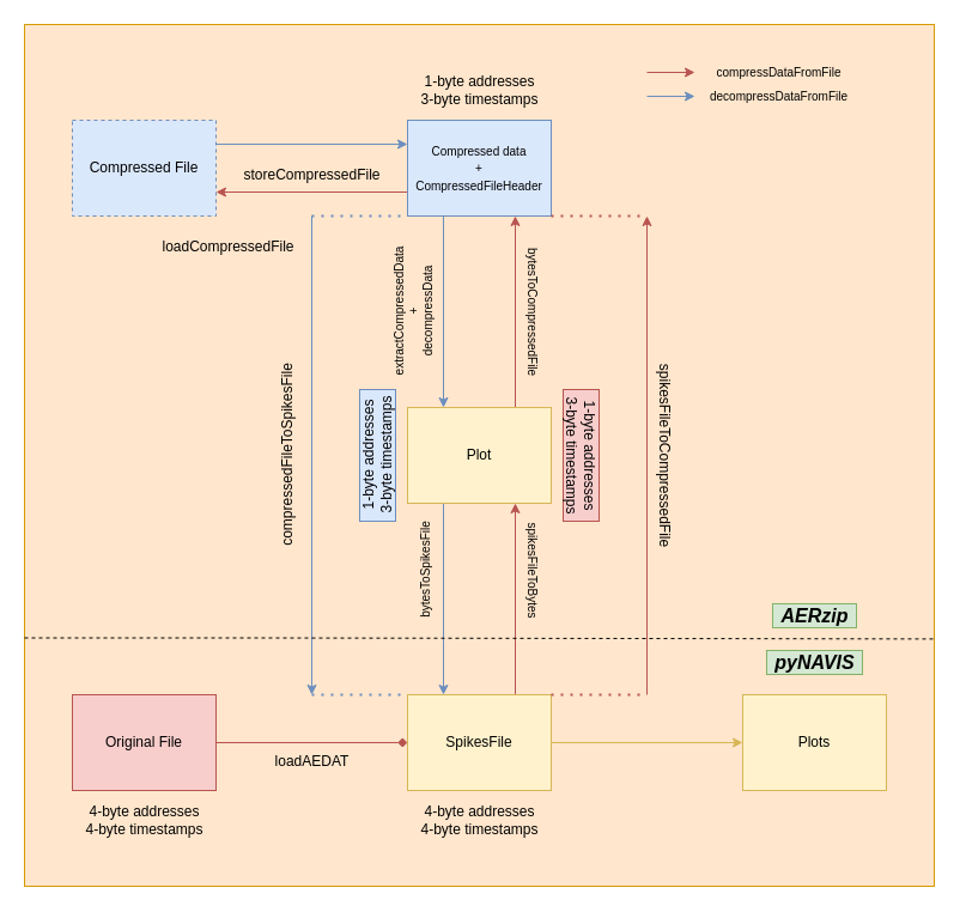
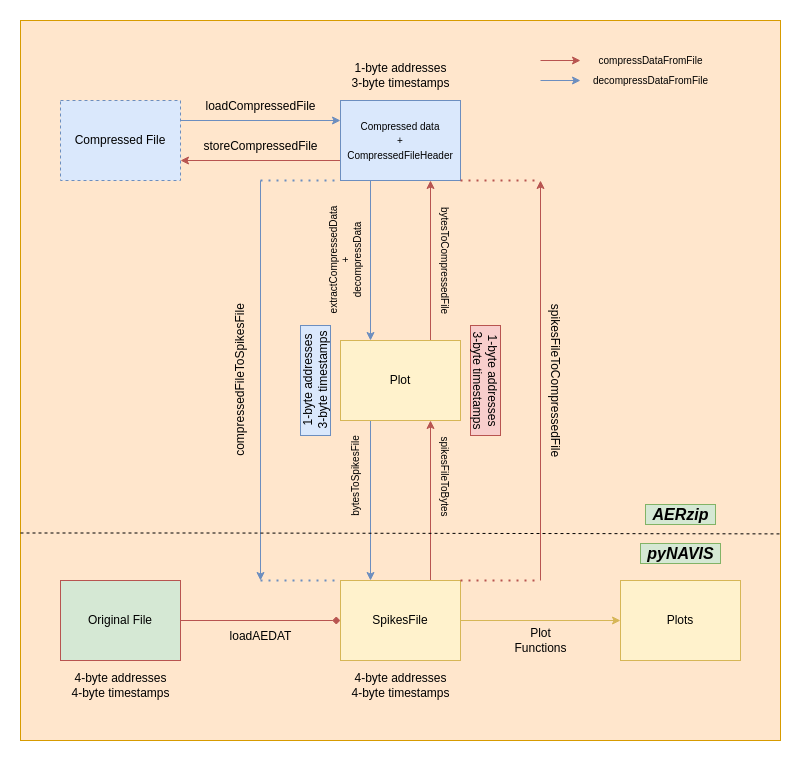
- <mxCell id="29" value="loadCompressedFile" style="text;html=1;align=center;verticalAlign=middle;resizable=0;points=[];autosize=1;strokeColor=none;fillColor=none;" parent="1" vertex="1"><mxGeometry x="125" y="196" width="130" height="20" as="geometry" /></mxCell>
+ <mxCell id="29" value="loadCompressedFile" style="text;html=1;align=center;verticalAlign=middle;resizable=0;points=[];autosize=1;strokeColor=none;fillColor=none;" parent="1" vertex="1"><mxGeometry x="195" y="96" width="130" height="20" as="geometry" /></mxCell>
- <mxCell id="7" value="Original File" style="rounded=0;whiteSpace=wrap;html=1;fillColor=#f8cecc;strokeColor=#b85450;" parent="1" vertex="1"><mxGeometry y="580" width="120" height="80" as="geometry" x="60" /></mxCell>
+ <mxCell id="7" value="Original File" style="rounded=0;whiteSpace=wrap;html=1;fillColor=#d5e8d4;strokeColor=#b85450;" parent="1" vertex="1"><mxGeometry y="580" width="120" height="80" as="geometry" x="60" /></mxCell>
+ <mxCell id="22" value="Plot&lt;br&gt;Functions" style="text;html=1;align=center;verticalAlign=middle;resizable=0;points=[];autosize=1;strokeColor=none;fillColor=none;" parent="1" vertex="1"><mxGeometry x="505" y="625" width="70" height="30" as="geometry" /></mxCell>
